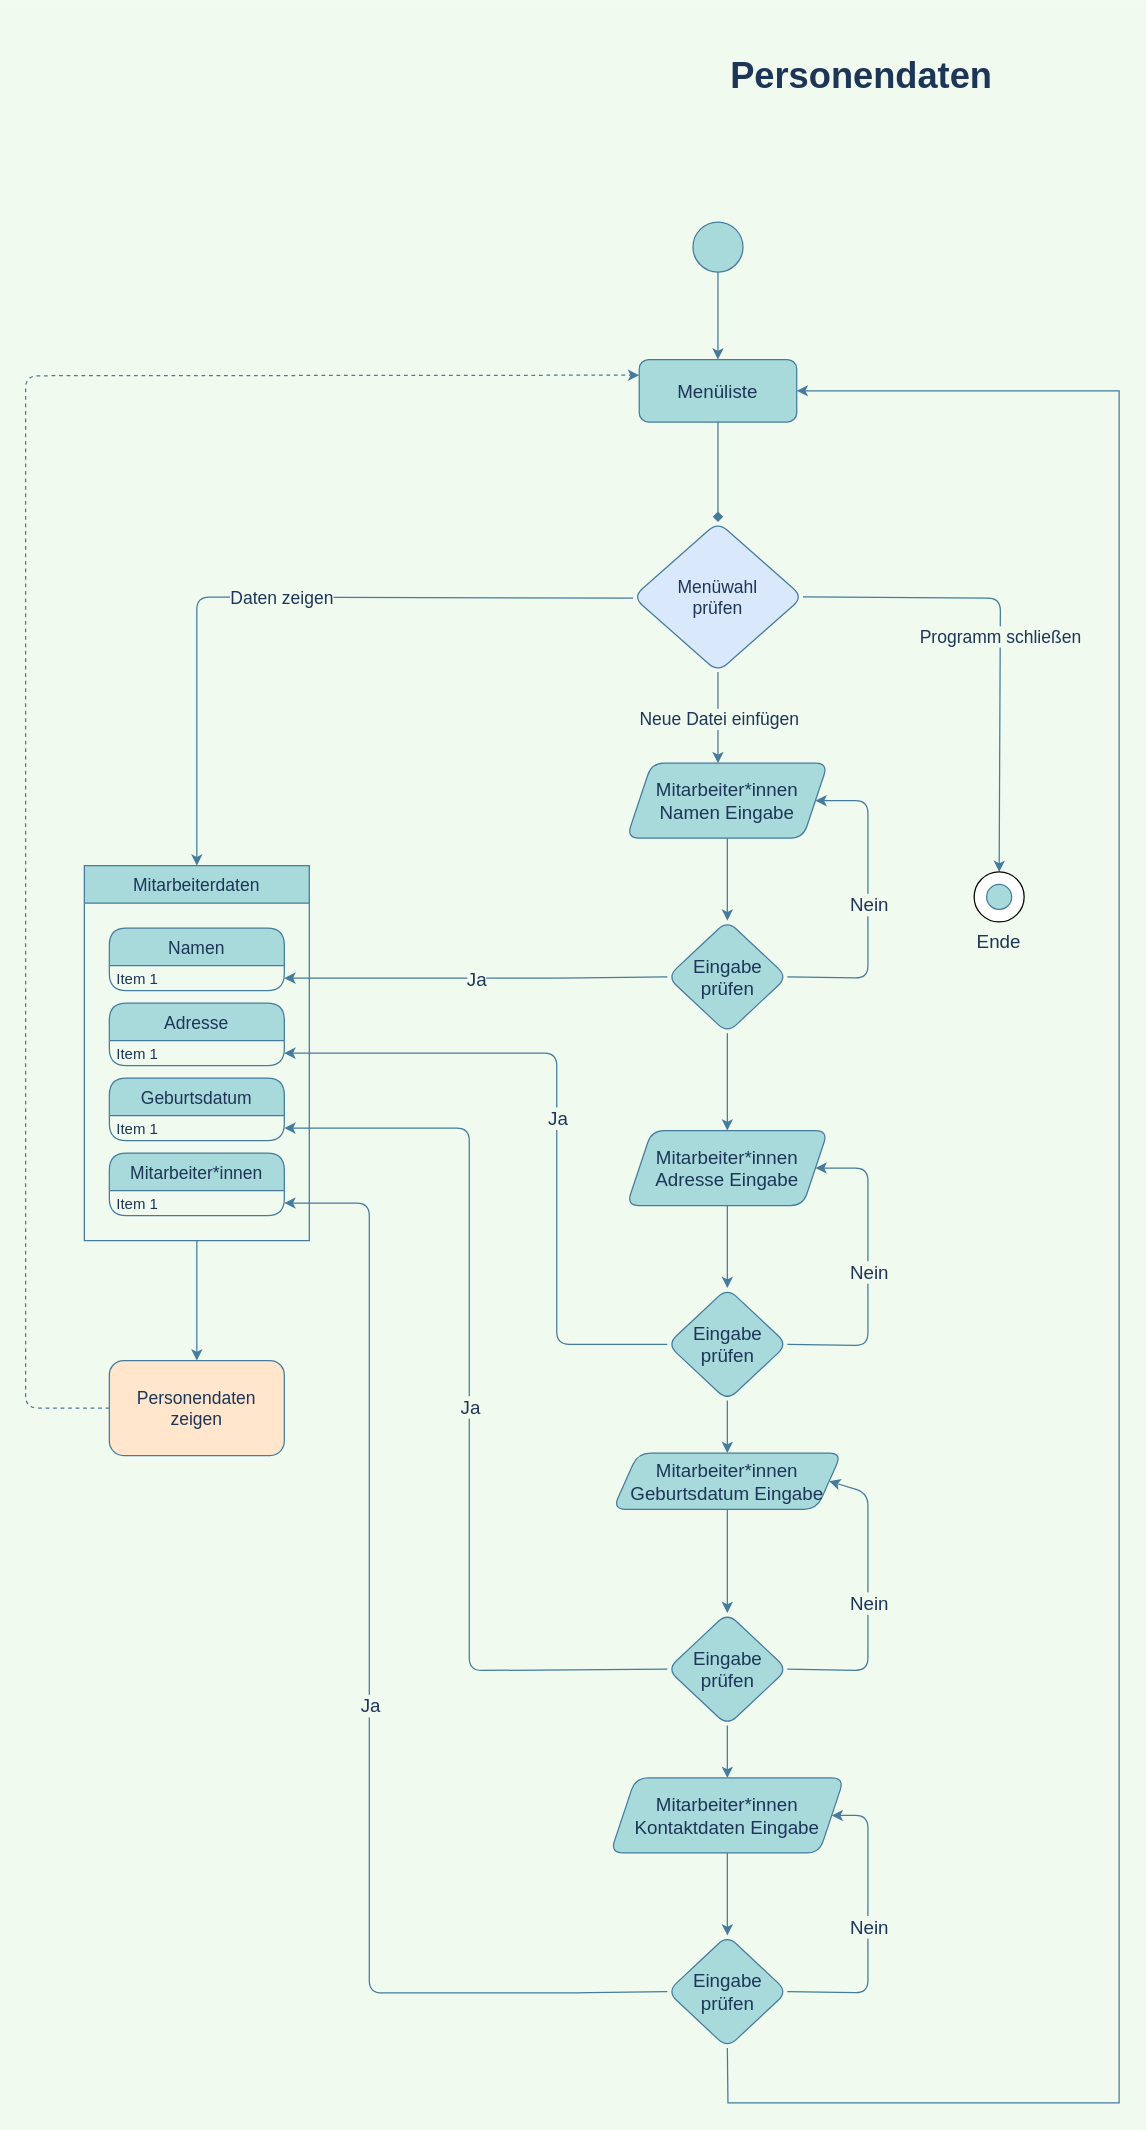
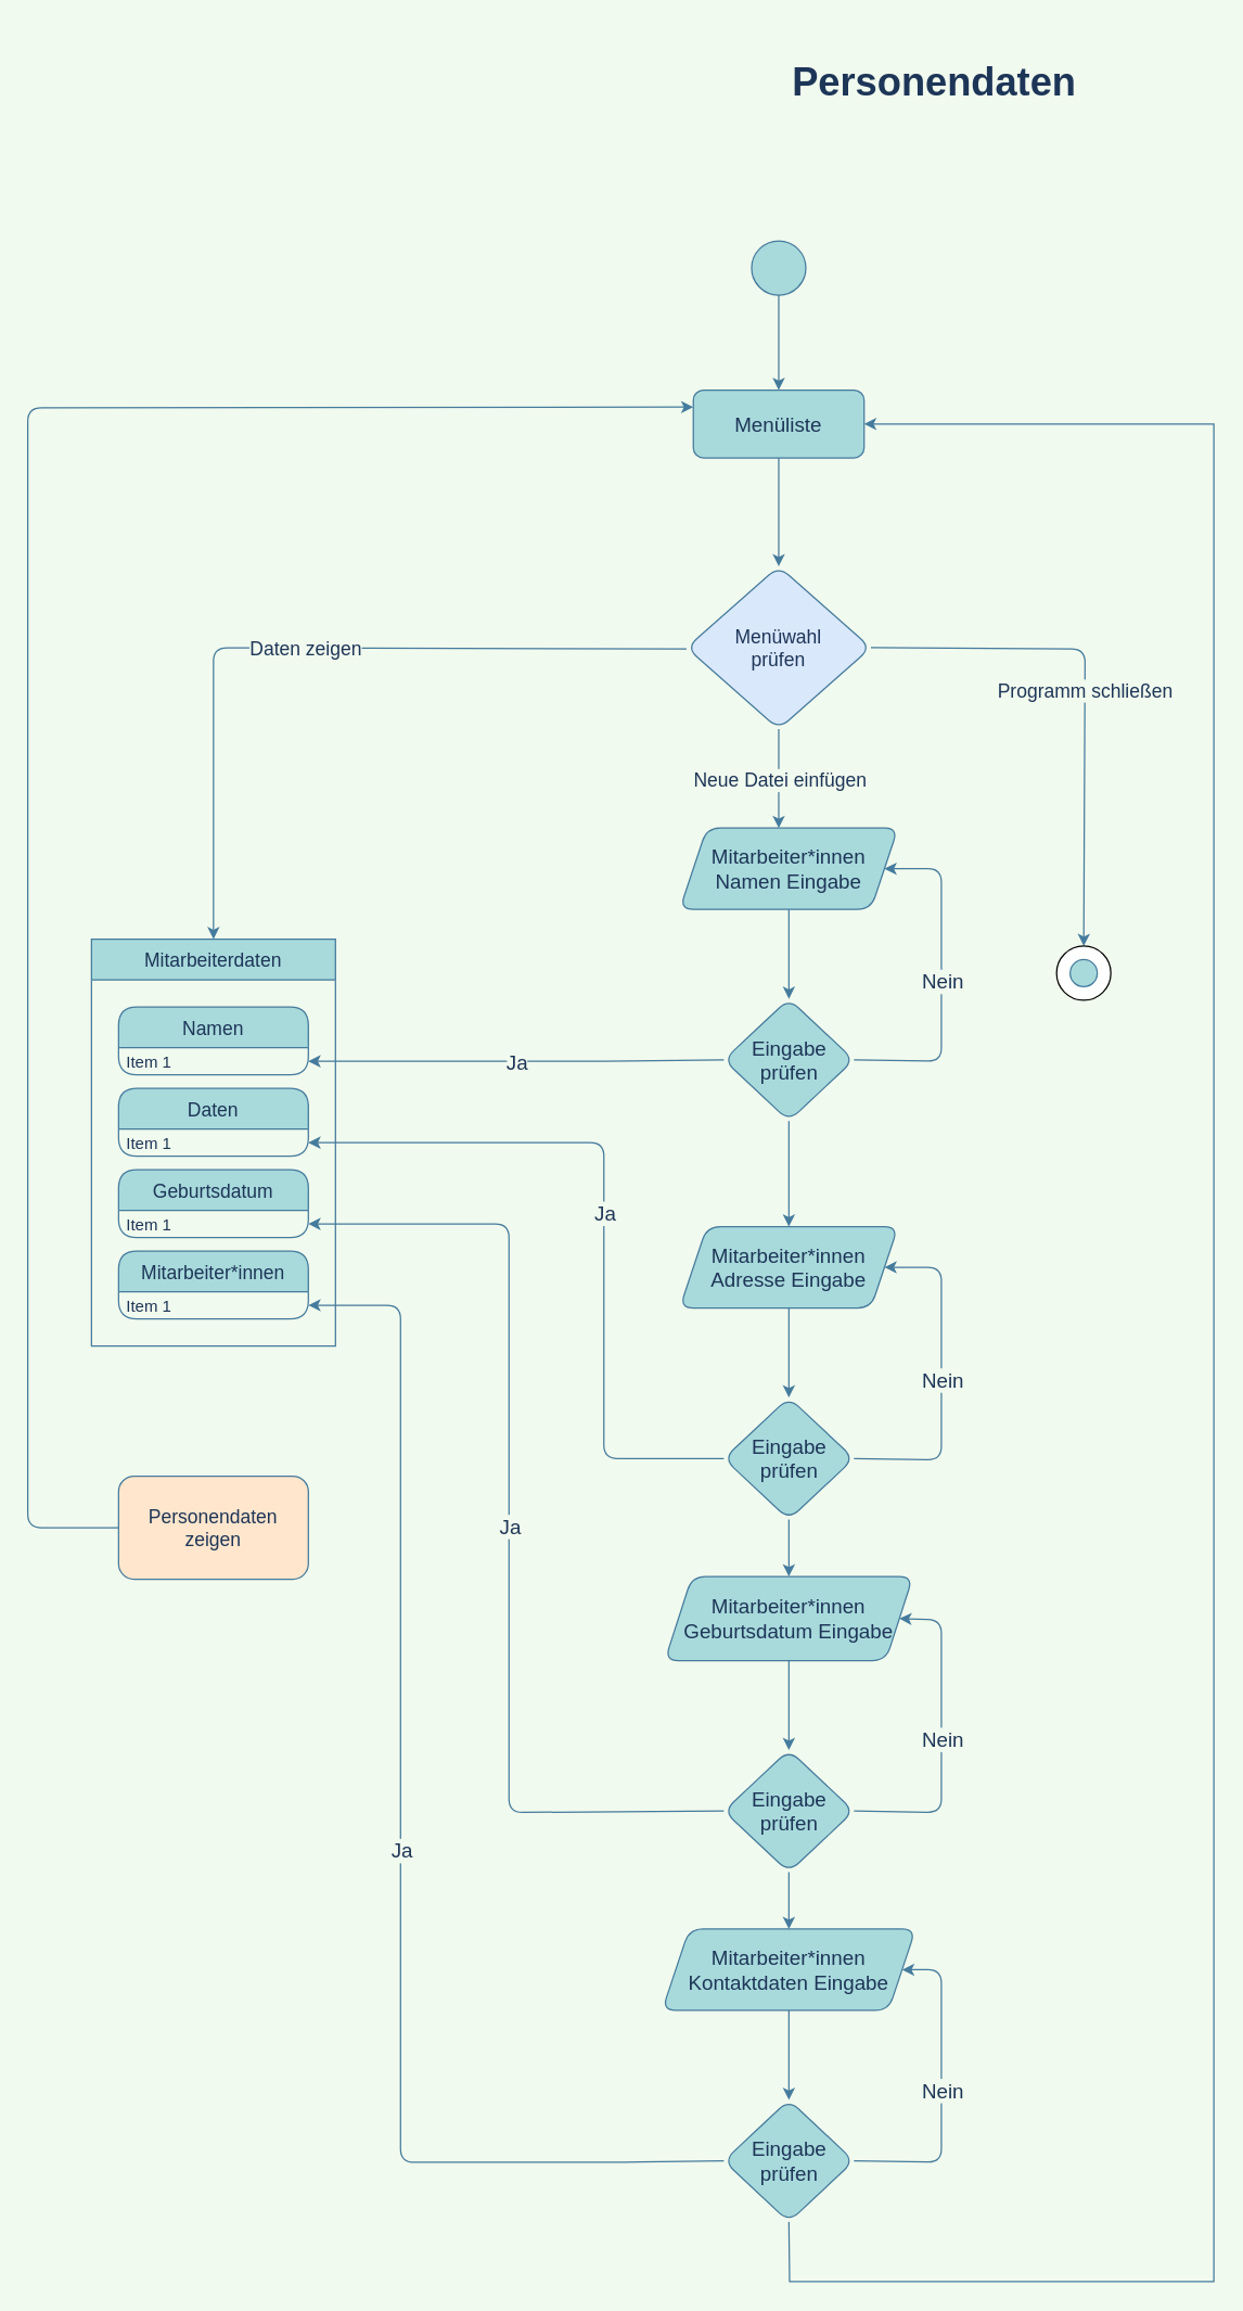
- <mxCell id="8" value="" style="endArrow=diamond;html=1;rounded=1;fontSize=18;exitX=0.5;exitY=1;exitDx=0;exitDy=0;strokeColor=#457B9D;fontColor=#1D3557;labelBackgroundColor=#F1FAEE;" edge="1" parent="1" source="5" target="9"><mxGeometry width="50" height="50" relative="1" as="geometry"><mxPoint x="550" y="457" as="sourcePoint" /><mxPoint x="574" y="407" as="targetPoint" /></mxGeometry></mxCell>
+ <mxCell id="8" value="" style="endArrow=classic;html=1;rounded=1;fontSize=18;exitX=0.5;exitY=1;exitDx=0;exitDy=0;strokeColor=#457B9D;fontColor=#1D3557;labelBackgroundColor=#F1FAEE;" edge="1" parent="1" source="5" target="9"><mxGeometry width="50" height="50" relative="1" as="geometry"><mxPoint x="550" y="457" as="sourcePoint" /><mxPoint x="574" y="407" as="targetPoint" /></mxGeometry></mxCell>
- <mxCell id="25" value="" style="endArrow=classic;html=1;rounded=1;fontSize=15;entryX=0;entryY=0.25;entryDx=0;entryDy=0;exitX=0;exitY=0.5;exitDx=0;exitDy=0;strokeColor=#457B9D;fontColor=#1D3557;labelBackgroundColor=#F1FAEE;dashed=1;" edge="1" parent="1" source="10" target="5"><mxGeometry width="50" height="50" relative="1" as="geometry"><mxPoint x="102.5" y="963" as="sourcePoint" /><mxPoint x="110" y="298" as="targetPoint" /><Array as="points"><mxPoint x="20" y="1126" /><mxPoint x="20" y="300" /></Array></mxGeometry></mxCell>
+ <mxCell id="25" value="" style="endArrow=classic;html=1;rounded=1;fontSize=15;entryX=0;entryY=0.25;entryDx=0;entryDy=0;exitX=0;exitY=0.5;exitDx=0;exitDy=0;strokeColor=#457B9D;fontColor=#1D3557;labelBackgroundColor=#F1FAEE;" edge="1" parent="1" source="10" target="5"><mxGeometry width="50" height="50" relative="1" as="geometry"><mxPoint x="102.5" y="963" as="sourcePoint" /><mxPoint x="110" y="298" as="targetPoint" /><Array as="points"><mxPoint x="20" y="1126" /><mxPoint x="20" y="300" /></Array></mxGeometry></mxCell>
- <mxCell id="24" value="Ende" style="text;html=1;strokeColor=none;fillColor=none;align=center;verticalAlign=middle;whiteSpace=wrap;rounded=1;fontSize=15;fontColor=#1D3557;" vertex="1" parent="1"><mxGeometry x="769" y="737" width="60" height="30" as="geometry" /></mxCell>
- <mxCell id="27" value="Adresse" style="swimlane;fontStyle=0;childLayout=stackLayout;horizontal=1;startSize=30;horizontalStack=0;resizeParent=1;resizeParentMax=0;resizeLast=0;collapsible=1;marginBottom=0;fontSize=14;fillColor=#A8DADC;strokeColor=#457B9D;fontColor=#1D3557;rounded=1;" vertex="1" parent="1"><mxGeometry x="87" y="802" width="140" height="50" as="geometry" /></mxCell>
+ <mxCell id="27" value="Daten" style="swimlane;fontStyle=0;childLayout=stackLayout;horizontal=1;startSize=30;horizontalStack=0;resizeParent=1;resizeParentMax=0;resizeLast=0;collapsible=1;marginBottom=0;fontSize=14;fillColor=#A8DADC;strokeColor=#457B9D;fontColor=#1D3557;rounded=1;" vertex="1" parent="1"><mxGeometry x="87" y="802" width="140" height="50" as="geometry" /></mxCell>
- <mxCell id="59" value="" style="endArrow=classic;html=1;rounded=1;fontSize=15;exitX=0.5;exitY=1;exitDx=0;exitDy=0;entryX=0.5;entryY=0;entryDx=0;entryDy=0;strokeColor=#457B9D;fontColor=#1D3557;labelBackgroundColor=#F1FAEE;" edge="1" parent="1" source="26" target="10"><mxGeometry width="50" height="50" relative="1" as="geometry"><mxPoint x="125" y="1022" as="sourcePoint" /><mxPoint x="125" y="1100" as="targetPoint" /></mxGeometry></mxCell>
- <mxCell id="42" value="Mitarbeiter*innen&lt;br&gt;Geburtsdatum Eingabe" style="shape=parallelogram;perimeter=parallelogramPerimeter;whiteSpace=wrap;html=1;fixedSize=1;fontSize=15;fillColor=#A8DADC;strokeColor=#457B9D;fontColor=#1D3557;rounded=1;" vertex="1" parent="1"><mxGeometry x="490" y="1162" width="183" height="45" as="geometry" /></mxCell>
+ <mxCell id="42" value="Mitarbeiter*innen&lt;br&gt;Geburtsdatum Eingabe" style="shape=parallelogram;perimeter=parallelogramPerimeter;whiteSpace=wrap;html=1;fixedSize=1;fontSize=15;fillColor=#A8DADC;strokeColor=#457B9D;fontColor=#1D3557;rounded=1;" vertex="1" parent="1"><mxGeometry x="490" y="1162" width="183" height="62" as="geometry" /></mxCell>
